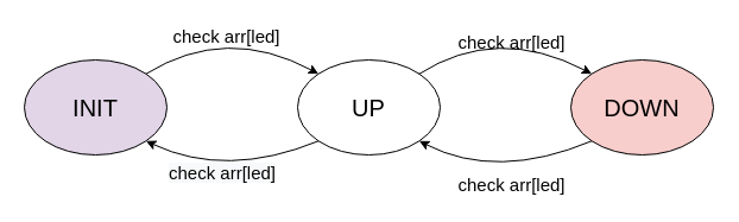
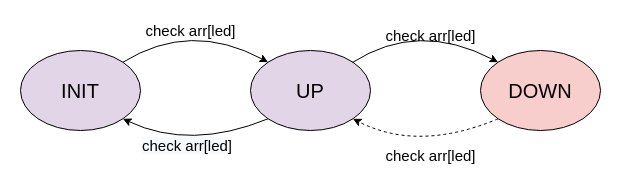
- <mxCell id="2" value="&lt;font style=&quot;font-size: 20px&quot;&gt;UP&lt;/font&gt;" style="ellipse;whiteSpace=wrap;html=1;" vertex="1" parent="1"><mxGeometry x="250" y="50" width="120" height="80" as="geometry" /></mxCell>
+ <mxCell id="2" value="&lt;font style=&quot;font-size: 20px&quot;&gt;UP&lt;/font&gt;" style="ellipse;whiteSpace=wrap;html=1;fillColor=#e1d5e7;" vertex="1" parent="1"><mxGeometry x="250" y="50" width="120" height="80" as="geometry" /></mxCell>
- <mxCell id="6" value="" style="endArrow=classic;html=1;entryX=1;entryY=1;entryDx=0;entryDy=0;exitX=0;exitY=1;exitDx=0;exitDy=0;curved=1;" edge="1" parent="1" source="4" target="2"><mxGeometry width="50" height="50" relative="1" as="geometry"><mxPoint x="460" y="260" as="sourcePoint" /><mxPoint x="495.144" y="120.004" as="targetPoint" /><Array as="points"><mxPoint x="417.57" y="151.72" /></Array></mxGeometry></mxCell>
+ <mxCell id="6" value="" style="endArrow=classic;html=1;entryX=1;entryY=1;entryDx=0;entryDy=0;exitX=0;exitY=1;exitDx=0;exitDy=0;curved=1;dashed=1;" edge="1" parent="1" source="4" target="2"><mxGeometry width="50" height="50" relative="1" as="geometry"><mxPoint x="460" y="260" as="sourcePoint" /><mxPoint x="495.144" y="120.004" as="targetPoint" /><Array as="points"><mxPoint x="417.57" y="151.72" /></Array></mxGeometry></mxCell>
